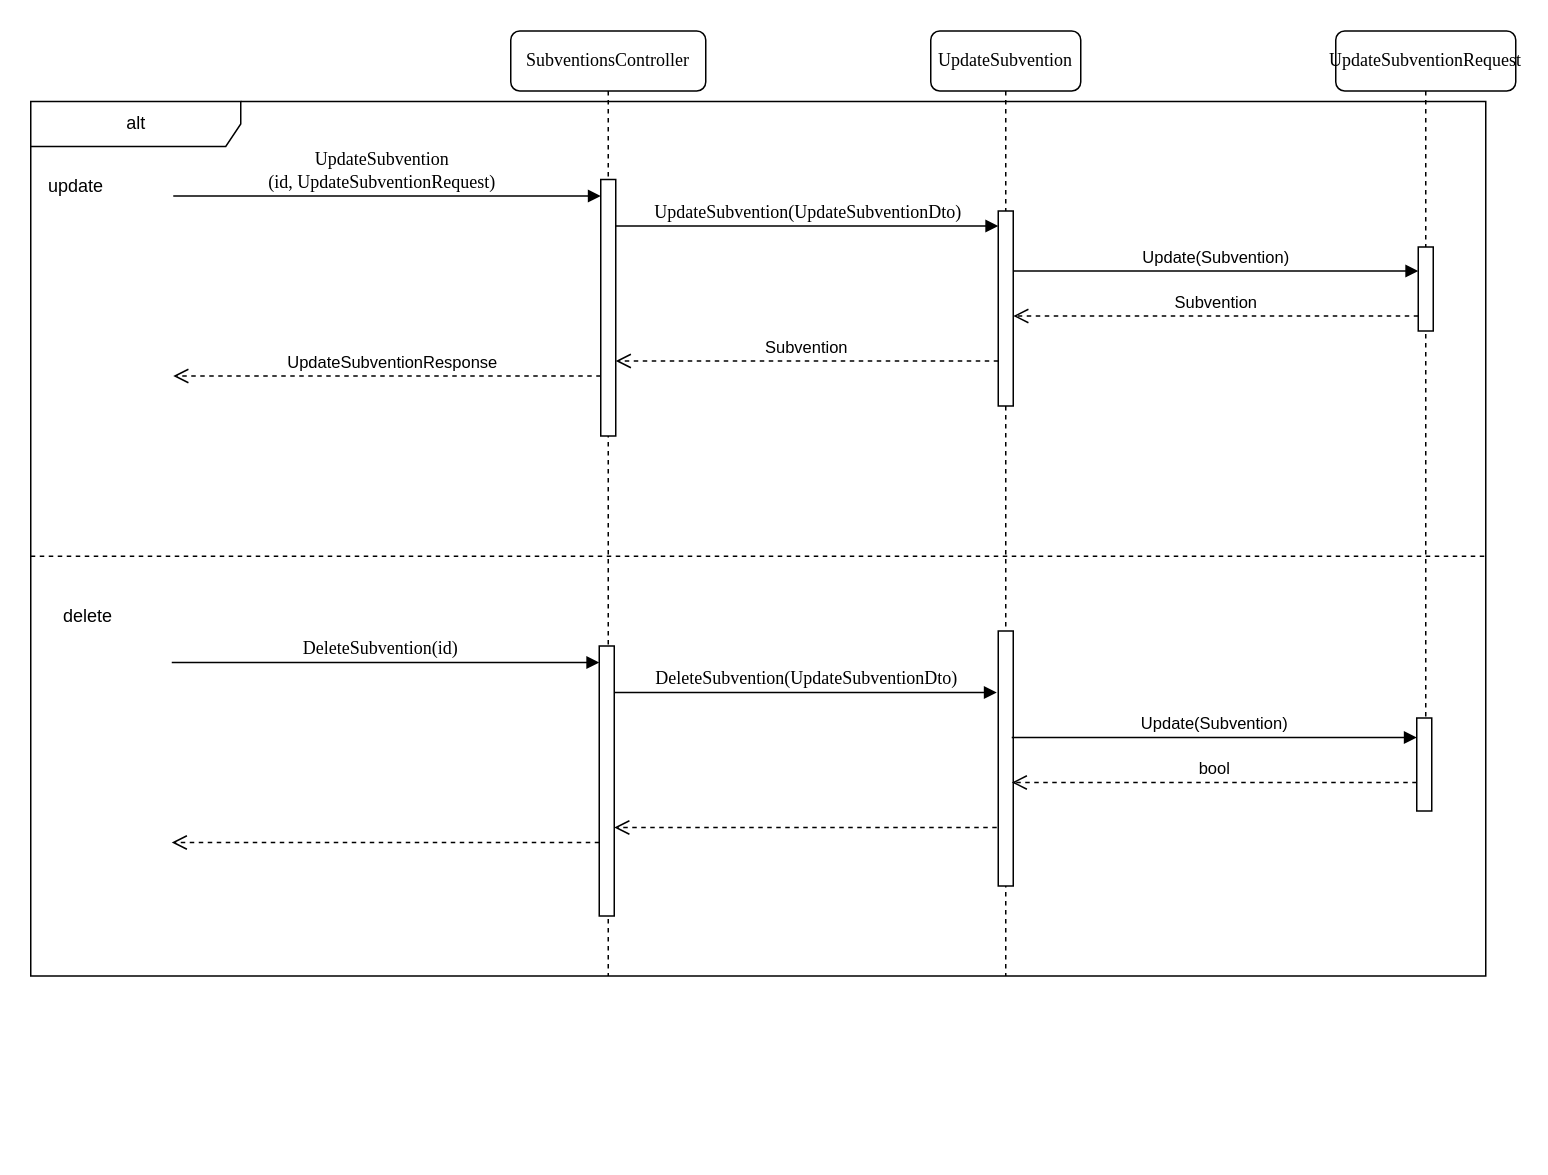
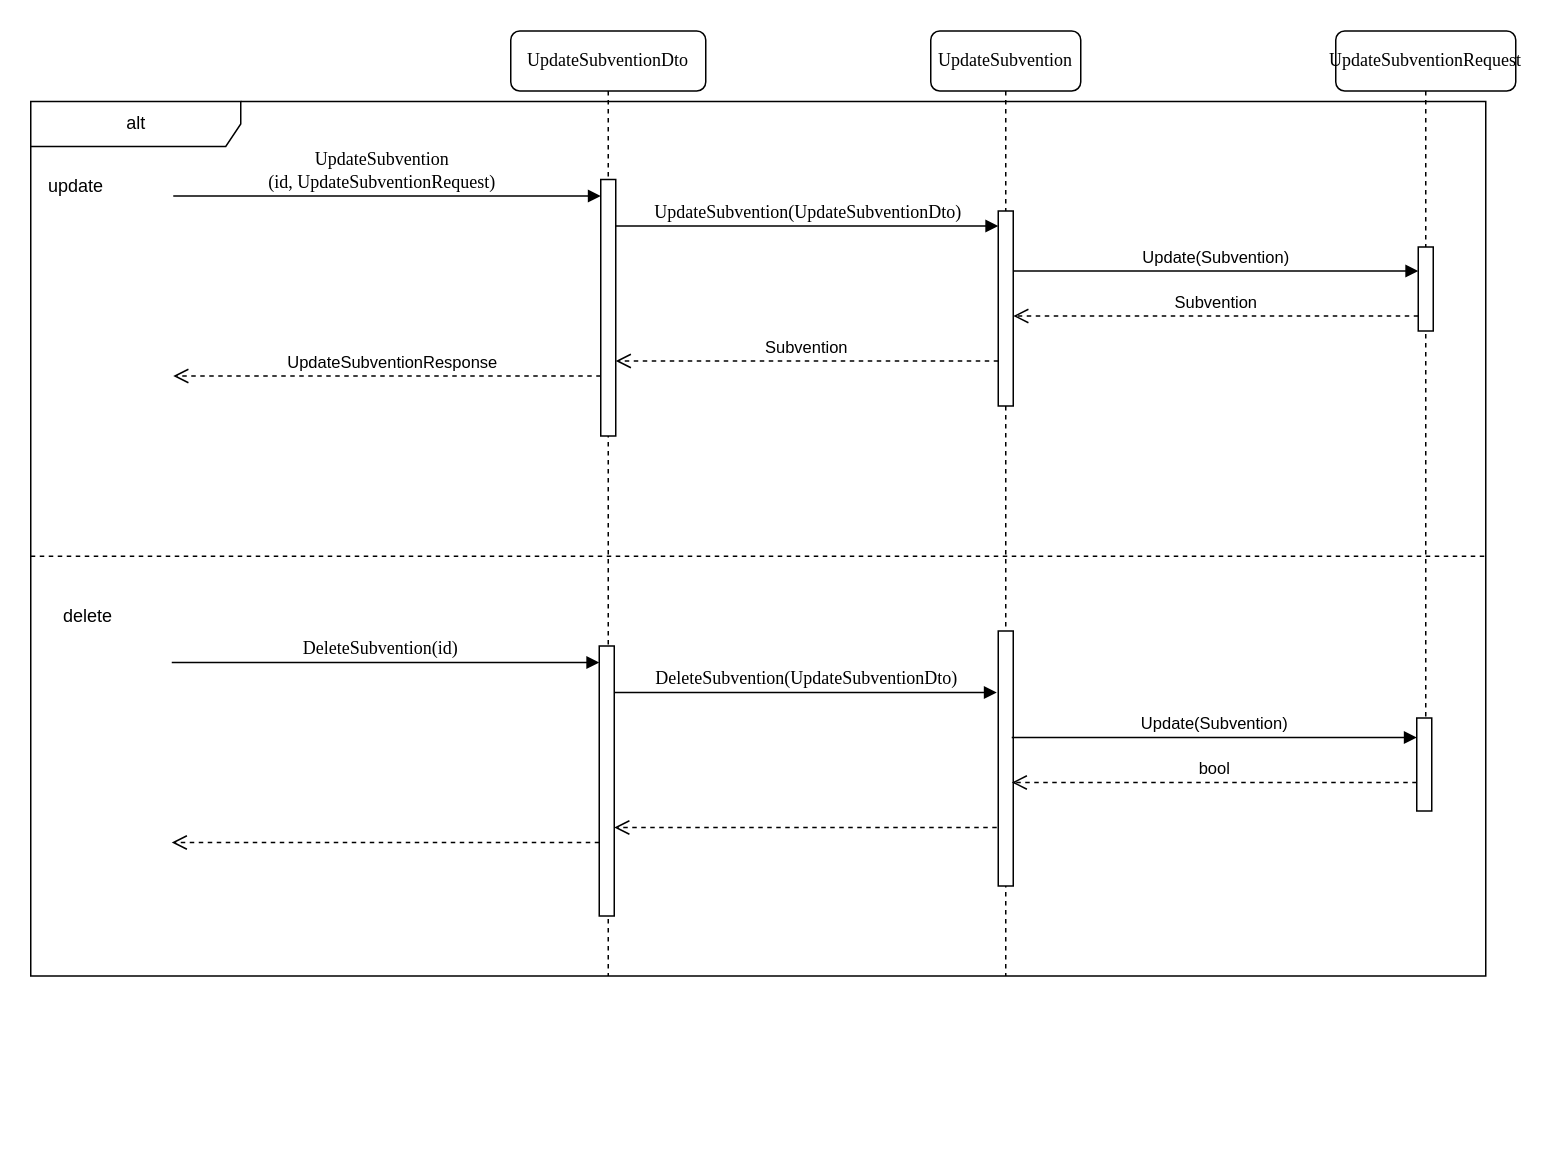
- <mxCell id="5" value="SubventionsController" style="shape=umlLifeline;perimeter=lifelinePerimeter;whiteSpace=wrap;html=1;container=1;collapsible=0;recursiveResize=0;outlineConnect=0;rounded=1;shadow=0;comic=0;labelBackgroundColor=none;strokeWidth=1;fontFamily=Verdana;fontSize=12;align=center;" parent="1" vertex="1"><mxGeometry x="340" y="20" width="130" height="630" as="geometry" /></mxCell>
+ <mxCell id="5" value="UpdateSubventionDto" style="shape=umlLifeline;perimeter=lifelinePerimeter;whiteSpace=wrap;html=1;container=1;collapsible=0;recursiveResize=0;outlineConnect=0;rounded=1;shadow=0;comic=0;labelBackgroundColor=none;strokeWidth=1;fontFamily=Verdana;fontSize=12;align=center;" parent="1" vertex="1"><mxGeometry x="340" y="20" width="130" height="630" as="geometry" /></mxCell>
